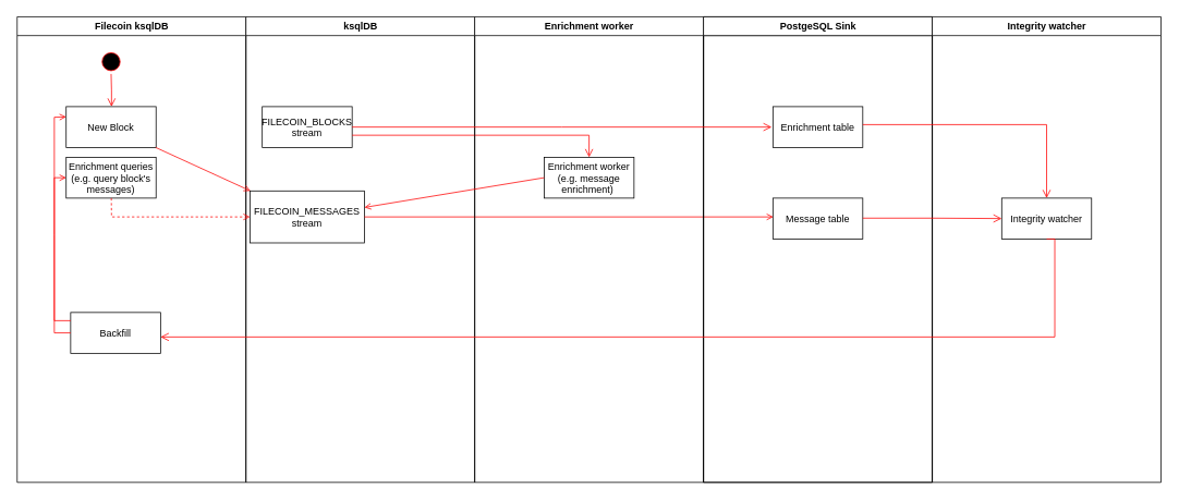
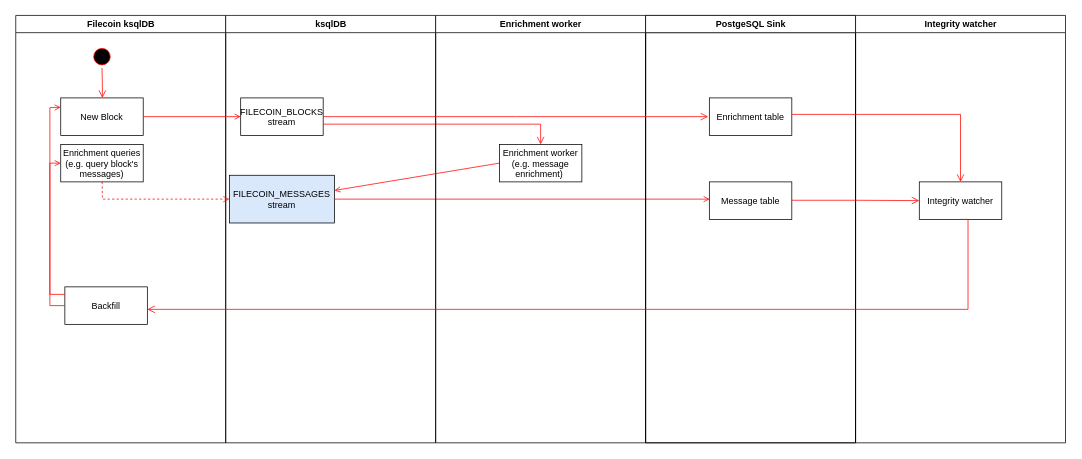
- <mxCell id="21" value="" style="endArrow=open;strokeColor=#FF0000;endFill=1;rounded=0;" parent="1" source="5" target="12" edge="1"><mxGeometry relative="1" as="geometry" /></mxCell>
+ <mxCell id="21" value="" style="endArrow=open;strokeColor=#FF0000;endFill=1;rounded=0;entryX=0;entryY=0.5;entryDx=0;entryDy=0;" parent="1" source="5" target="11" edge="1"><mxGeometry relative="1" as="geometry" /></mxCell>
- <mxCell id="12" value="FILECOIN_MESSAGES&#10;stream" style="" parent="10" vertex="1"><mxGeometry x="5" y="213.18" width="140" height="63.64" as="geometry" /></mxCell>
+ <mxCell id="12" value="FILECOIN_MESSAGES&#10;stream" style="fillColor=#dae8fc;" parent="10" vertex="1"><mxGeometry x="5" y="213.18" width="140" height="63.64" as="geometry" /></mxCell>
